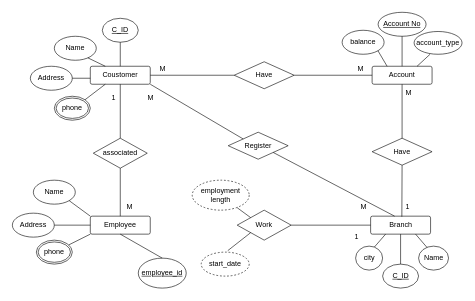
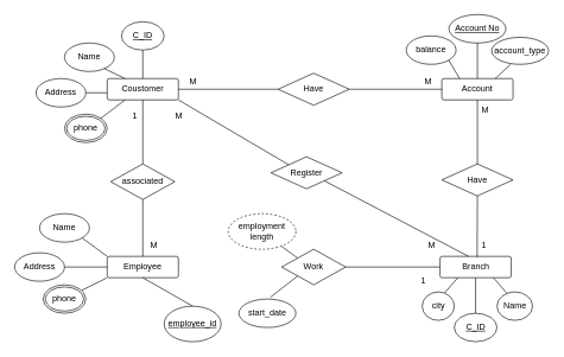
- <mxCell id="36" value="start_date" style="ellipse;whiteSpace=wrap;html=1;align=center;dashed=1;" vertex="1" parent="1"><mxGeometry x="335" y="420" width="80" height="40" as="geometry" /></mxCell>
+ <mxCell id="36" value="start_date" style="ellipse;whiteSpace=wrap;html=1;align=center;dashed=0;" vertex="1" parent="1"><mxGeometry x="335" y="420" width="80" height="40" as="geometry" /></mxCell>
